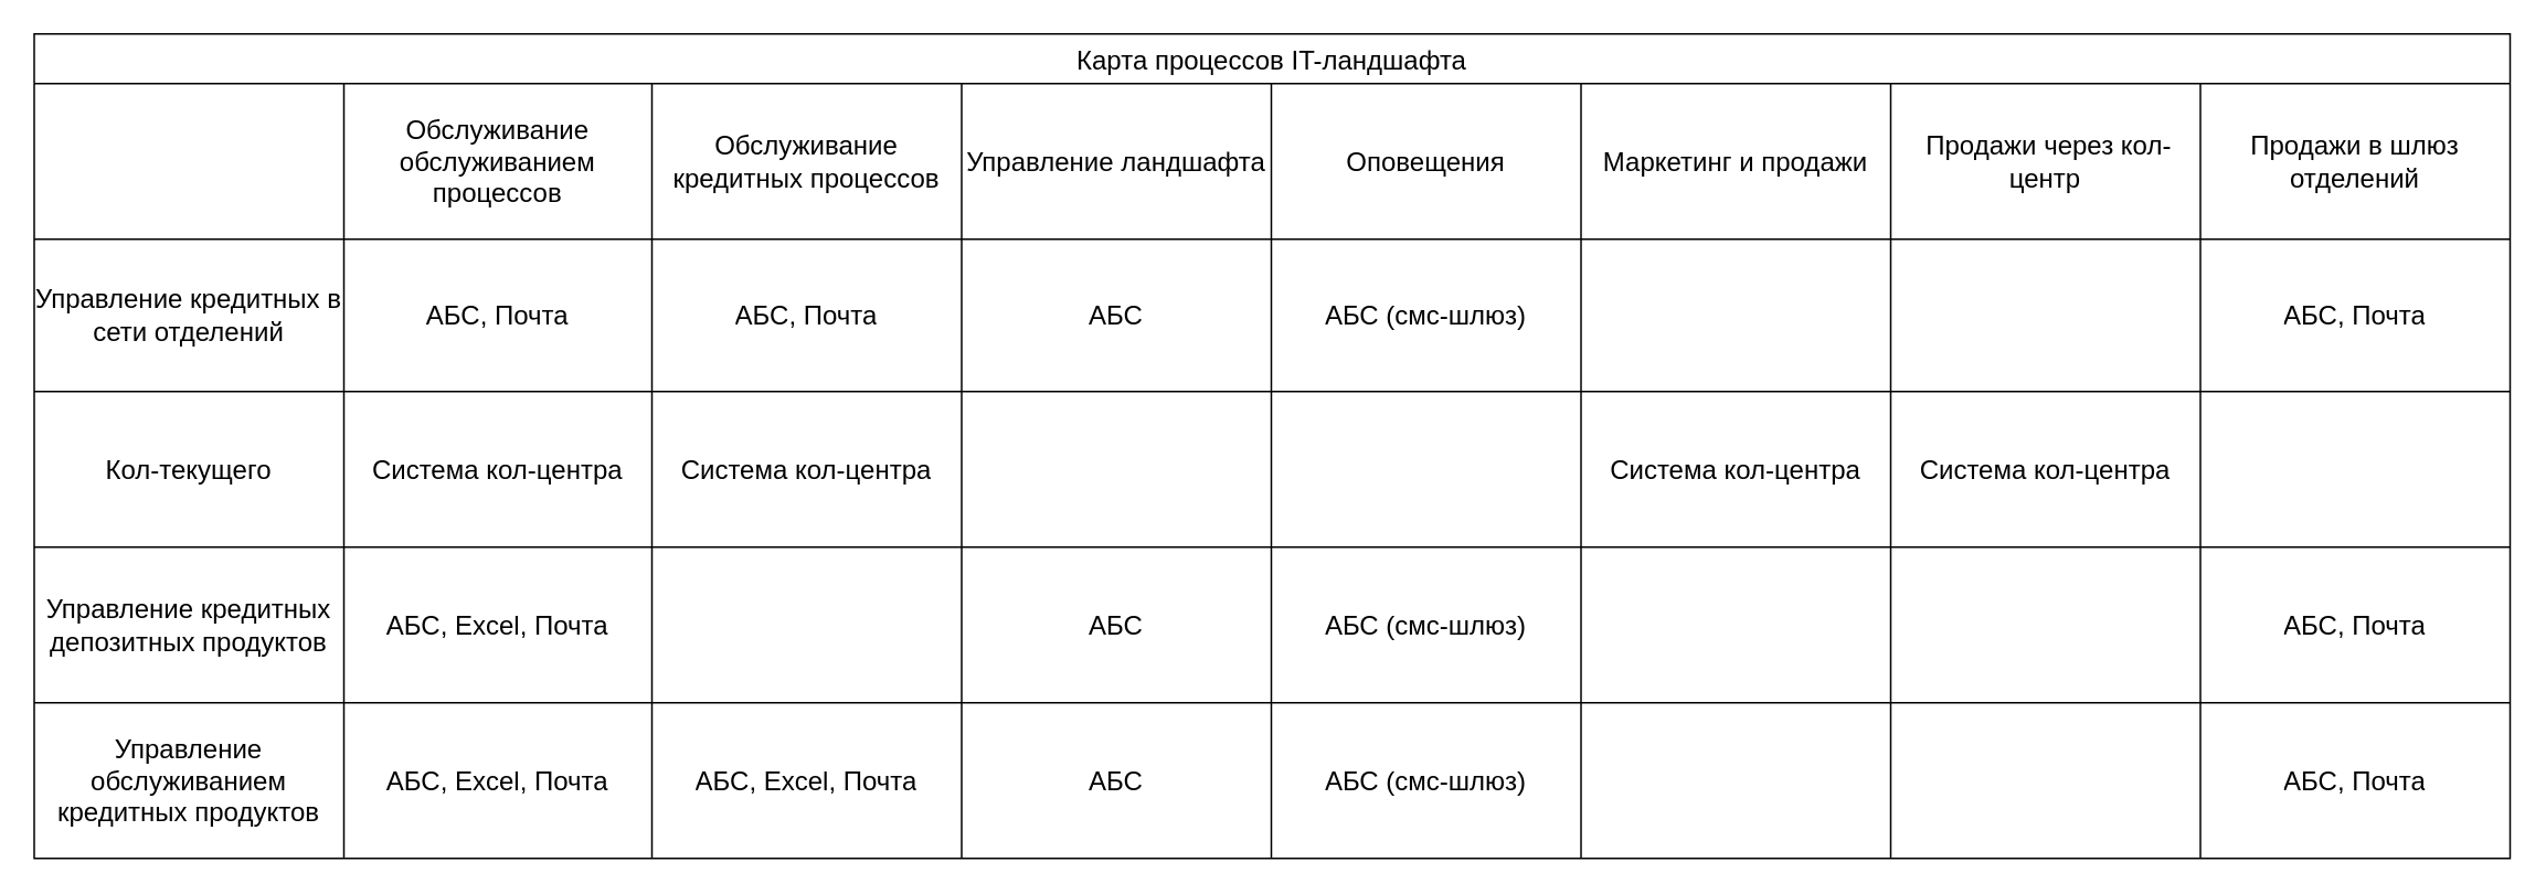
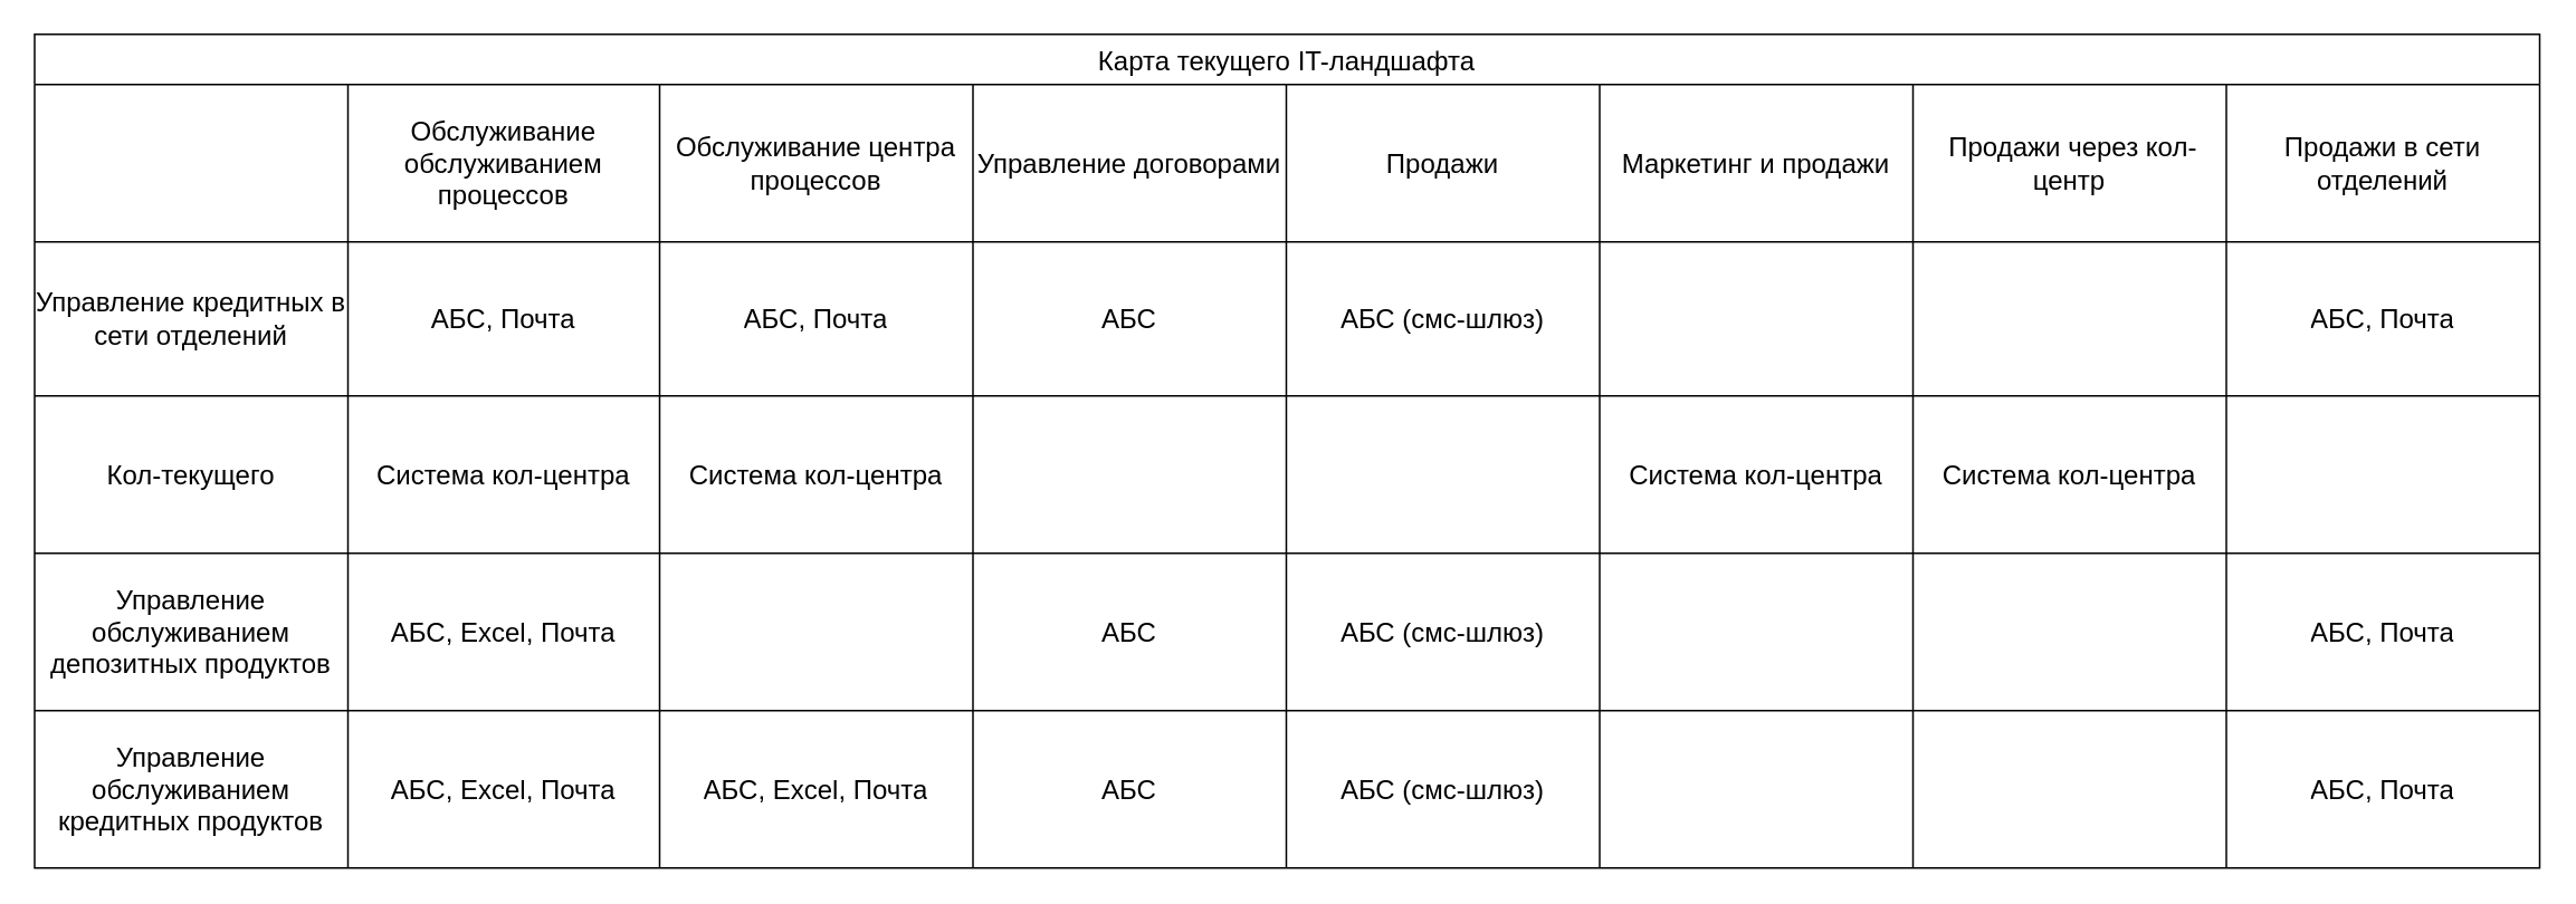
- <mxCell id="2" value="Карта процессов IT-ландшафта" style="shape=table;startSize=30;container=1;collapsible=0;childLayout=tableLayout;strokeColor=default;fontSize=16;" vertex="1" parent="1"><mxGeometry x="20" y="20" width="1495" height="498" as="geometry" /></mxCell>
+ <mxCell id="2" value="Карта текущего IT-ландшафта" style="shape=table;startSize=30;container=1;collapsible=0;childLayout=tableLayout;strokeColor=default;fontSize=16;" vertex="1" parent="1"><mxGeometry x="20" y="20" width="1495" height="498" as="geometry" /></mxCell>
- <mxCell id="6" value="Обслуживание кредитных процессов" style="shape=partialRectangle;html=1;whiteSpace=wrap;connectable=0;strokeColor=inherit;overflow=hidden;fillColor=none;top=0;left=0;bottom=0;right=0;pointerEvents=1;fontSize=16;" vertex="1" parent="3"><mxGeometry x="373" width="187" height="94" as="geometry"><mxRectangle width="187" height="94" as="alternateBounds" /></mxGeometry></mxCell>
+ <mxCell id="6" value="Обслуживание центра процессов" style="shape=partialRectangle;html=1;whiteSpace=wrap;connectable=0;strokeColor=inherit;overflow=hidden;fillColor=none;top=0;left=0;bottom=0;right=0;pointerEvents=1;fontSize=16;" vertex="1" parent="3"><mxGeometry x="373" width="187" height="94" as="geometry"><mxRectangle width="187" height="94" as="alternateBounds" /></mxGeometry></mxCell>
- <mxCell id="7" value="Управление ландшафта" style="shape=partialRectangle;html=1;whiteSpace=wrap;connectable=0;strokeColor=inherit;overflow=hidden;fillColor=none;top=0;left=0;bottom=0;right=0;pointerEvents=1;fontSize=16;" vertex="1" parent="3"><mxGeometry x="560" width="187" height="94" as="geometry"><mxRectangle width="187" height="94" as="alternateBounds" /></mxGeometry></mxCell>
+ <mxCell id="7" value="Управление договорами" style="shape=partialRectangle;html=1;whiteSpace=wrap;connectable=0;strokeColor=inherit;overflow=hidden;fillColor=none;top=0;left=0;bottom=0;right=0;pointerEvents=1;fontSize=16;" vertex="1" parent="3"><mxGeometry x="560" width="187" height="94" as="geometry"><mxRectangle width="187" height="94" as="alternateBounds" /></mxGeometry></mxCell>
- <mxCell id="8" value="Оповещения" style="shape=partialRectangle;html=1;whiteSpace=wrap;connectable=0;strokeColor=inherit;overflow=hidden;fillColor=none;top=0;left=0;bottom=0;right=0;pointerEvents=1;fontSize=16;" vertex="1" parent="3"><mxGeometry x="747" width="187" height="94" as="geometry"><mxRectangle width="187" height="94" as="alternateBounds" /></mxGeometry></mxCell>
+ <mxCell id="8" value="Продажи" style="shape=partialRectangle;html=1;whiteSpace=wrap;connectable=0;strokeColor=inherit;overflow=hidden;fillColor=none;top=0;left=0;bottom=0;right=0;pointerEvents=1;fontSize=16;" vertex="1" parent="3"><mxGeometry x="747" width="187" height="94" as="geometry"><mxRectangle width="187" height="94" as="alternateBounds" /></mxGeometry></mxCell>
- <mxCell id="11" value="Продажи в шлюз отделений" style="shape=partialRectangle;html=1;whiteSpace=wrap;connectable=0;strokeColor=inherit;overflow=hidden;fillColor=none;top=0;left=0;bottom=0;right=0;pointerEvents=1;fontSize=16;" vertex="1" parent="3"><mxGeometry x="1308" width="187" height="94" as="geometry"><mxRectangle width="187" height="94" as="alternateBounds" /></mxGeometry></mxCell>
+ <mxCell id="11" value="Продажи в сети отделений" style="shape=partialRectangle;html=1;whiteSpace=wrap;connectable=0;strokeColor=inherit;overflow=hidden;fillColor=none;top=0;left=0;bottom=0;right=0;pointerEvents=1;fontSize=16;" vertex="1" parent="3"><mxGeometry x="1308" width="187" height="94" as="geometry"><mxRectangle width="187" height="94" as="alternateBounds" /></mxGeometry></mxCell>
- <mxCell id="31" value="Управление кредитных депозитных продуктов" style="shape=partialRectangle;html=1;whiteSpace=wrap;connectable=0;strokeColor=inherit;overflow=hidden;fillColor=none;top=0;left=0;bottom=0;right=0;pointerEvents=1;fontSize=16;" vertex="1" parent="30"><mxGeometry width="187" height="94" as="geometry"><mxRectangle width="187" height="94" as="alternateBounds" /></mxGeometry></mxCell>
+ <mxCell id="31" value="Управление обслуживанием депозитных продуктов" style="shape=partialRectangle;html=1;whiteSpace=wrap;connectable=0;strokeColor=inherit;overflow=hidden;fillColor=none;top=0;left=0;bottom=0;right=0;pointerEvents=1;fontSize=16;" vertex="1" parent="30"><mxGeometry width="187" height="94" as="geometry"><mxRectangle width="187" height="94" as="alternateBounds" /></mxGeometry></mxCell>
